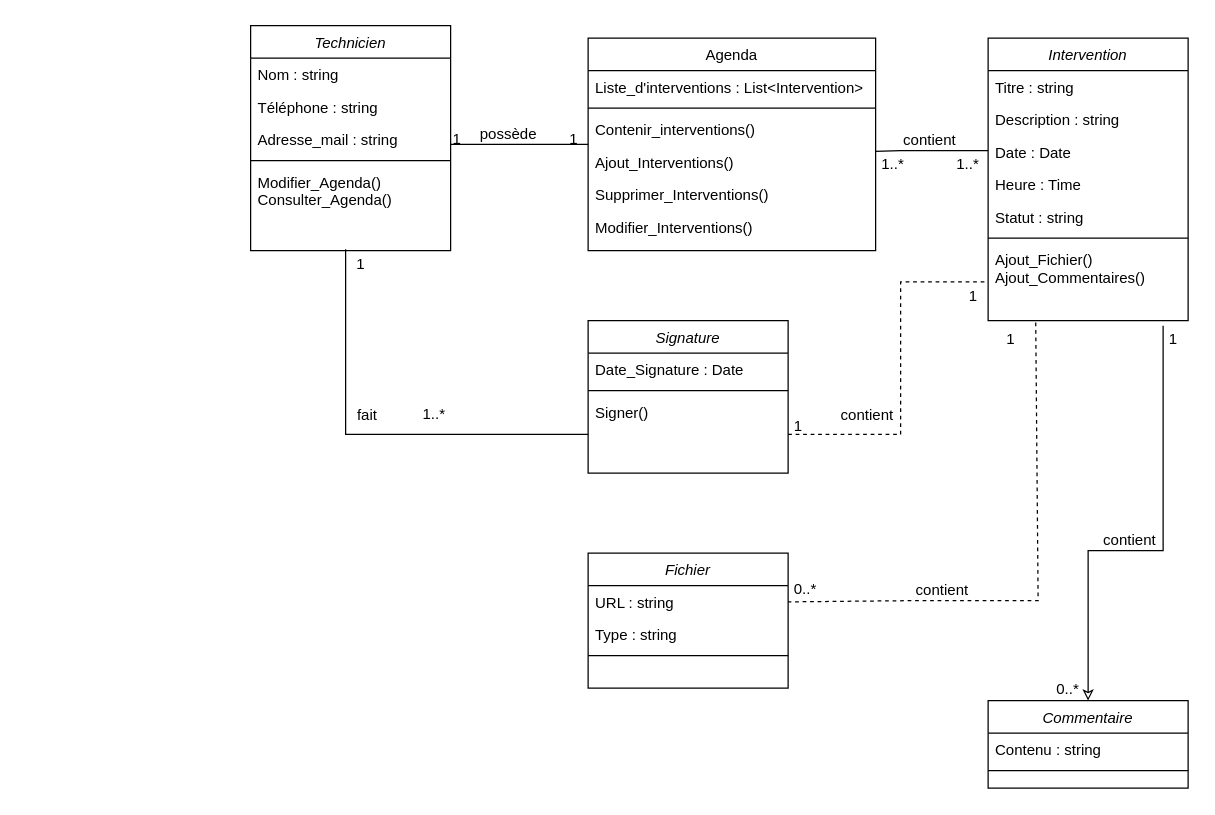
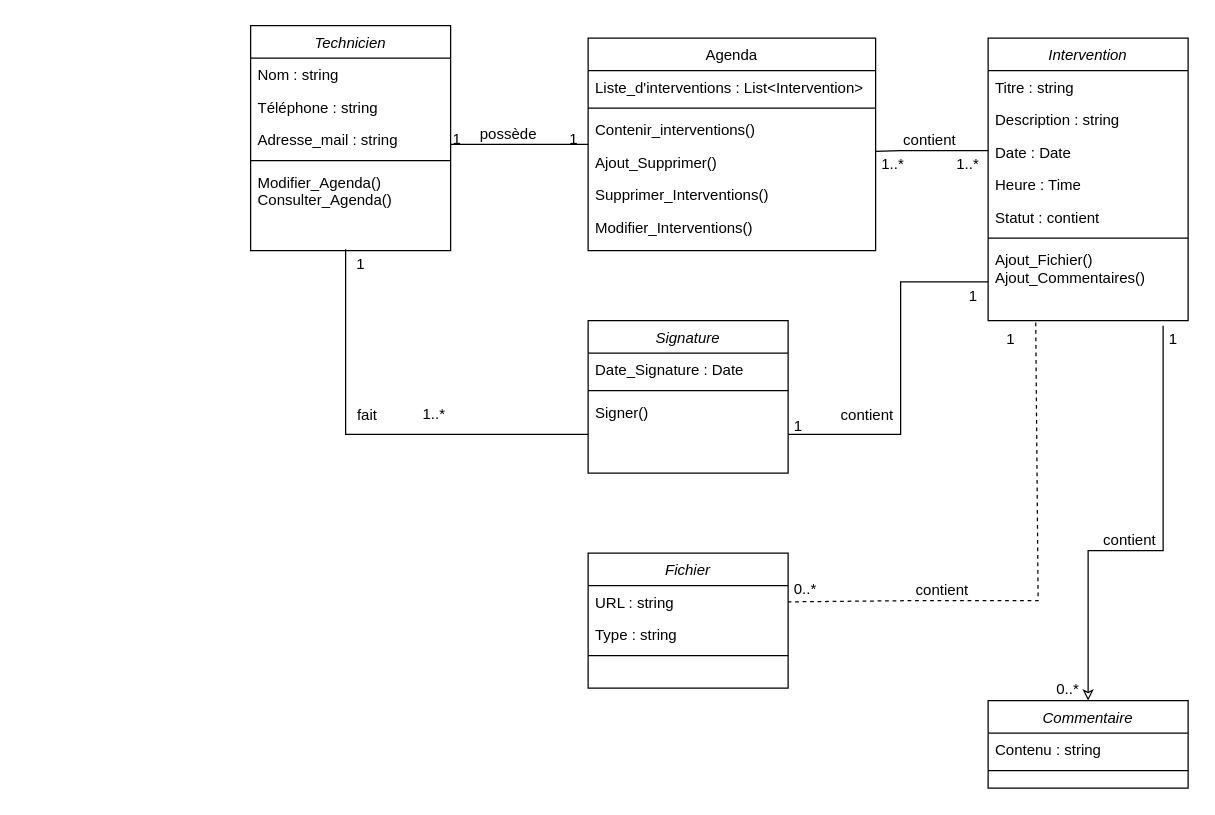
- <mxCell id="12" value="Ajout_Interventions()" style="text;align=left;verticalAlign=top;spacingLeft=4;spacingRight=4;overflow=hidden;rotatable=0;points=[[0,0.5],[1,0.5]];portConstraint=eastwest;" vertex="1" parent="8"><mxGeometry y="86" width="230" height="26" as="geometry" /></mxCell>
+ <mxCell id="12" value="Ajout_Supprimer()" style="text;align=left;verticalAlign=top;spacingLeft=4;spacingRight=4;overflow=hidden;rotatable=0;points=[[0,0.5],[1,0.5]];portConstraint=eastwest;" vertex="1" parent="8"><mxGeometry y="86" width="230" height="26" as="geometry" /></mxCell>
- <mxCell id="25" value="Statut : string" style="text;align=left;verticalAlign=top;spacingLeft=4;spacingRight=4;overflow=hidden;rotatable=0;points=[[0,0.5],[1,0.5]];portConstraint=eastwest;rounded=0;shadow=0;html=0;" vertex="1" parent="20"><mxGeometry y="130" width="160" height="26" as="geometry" /></mxCell>
+ <mxCell id="25" value="Statut : contient" style="text;align=left;verticalAlign=top;spacingLeft=4;spacingRight=4;overflow=hidden;rotatable=0;points=[[0,0.5],[1,0.5]];portConstraint=eastwest;rounded=0;shadow=0;html=0;" vertex="1" parent="20"><mxGeometry y="130" width="160" height="26" as="geometry" /></mxCell>
- <mxCell id="51" style="edgeStyle=none;rounded=0;orthogonalLoop=1;jettySize=auto;html=1;exitX=1;exitY=0.5;exitDx=0;exitDy=0;entryX=0;entryY=0.5;entryDx=0;entryDy=0;endArrow=none;endFill=0;dashed=1;" edge="1" parent="1" source="43" target="27"><mxGeometry relative="1" as="geometry"><Array as="points"><mxPoint x="720" y="347" /><mxPoint x="720" y="225" /></Array></mxGeometry></mxCell>
+ <mxCell id="51" style="edgeStyle=none;rounded=0;orthogonalLoop=1;jettySize=auto;html=1;exitX=1;exitY=0.5;exitDx=0;exitDy=0;entryX=0;entryY=0.5;entryDx=0;entryDy=0;endArrow=none;endFill=0;" edge="1" parent="1" source="43" target="27"><mxGeometry relative="1" as="geometry"><Array as="points"><mxPoint x="720" y="347" /><mxPoint x="720" y="225" /></Array></mxGeometry></mxCell>
